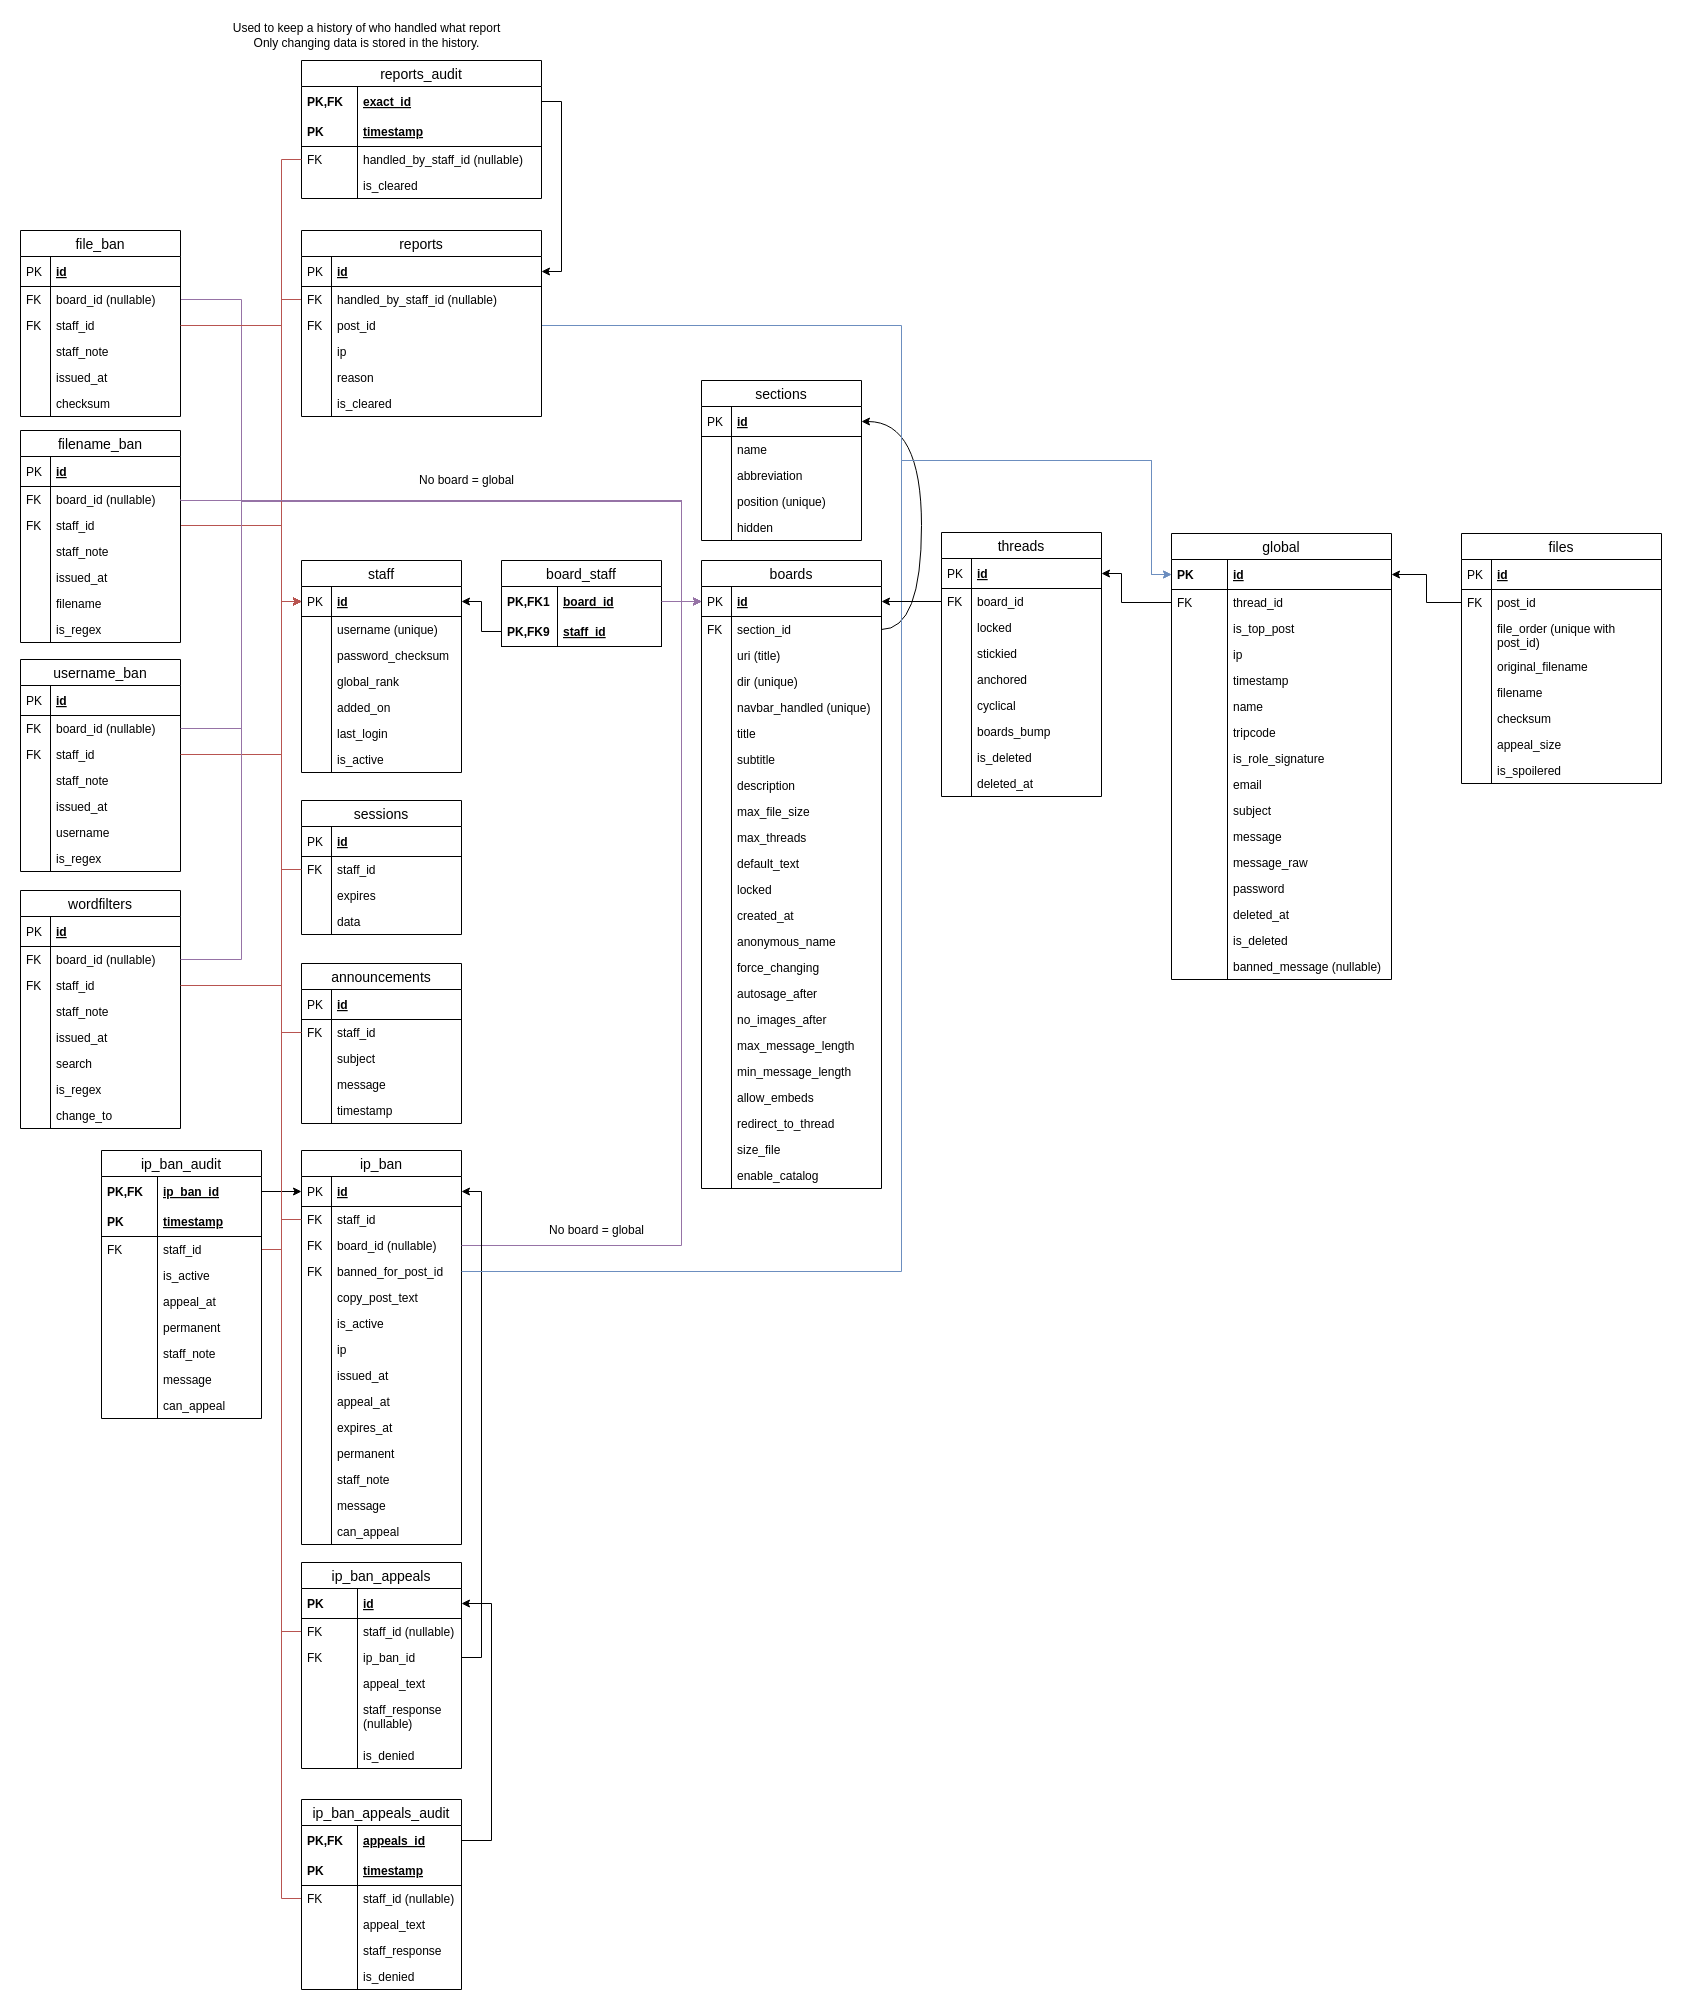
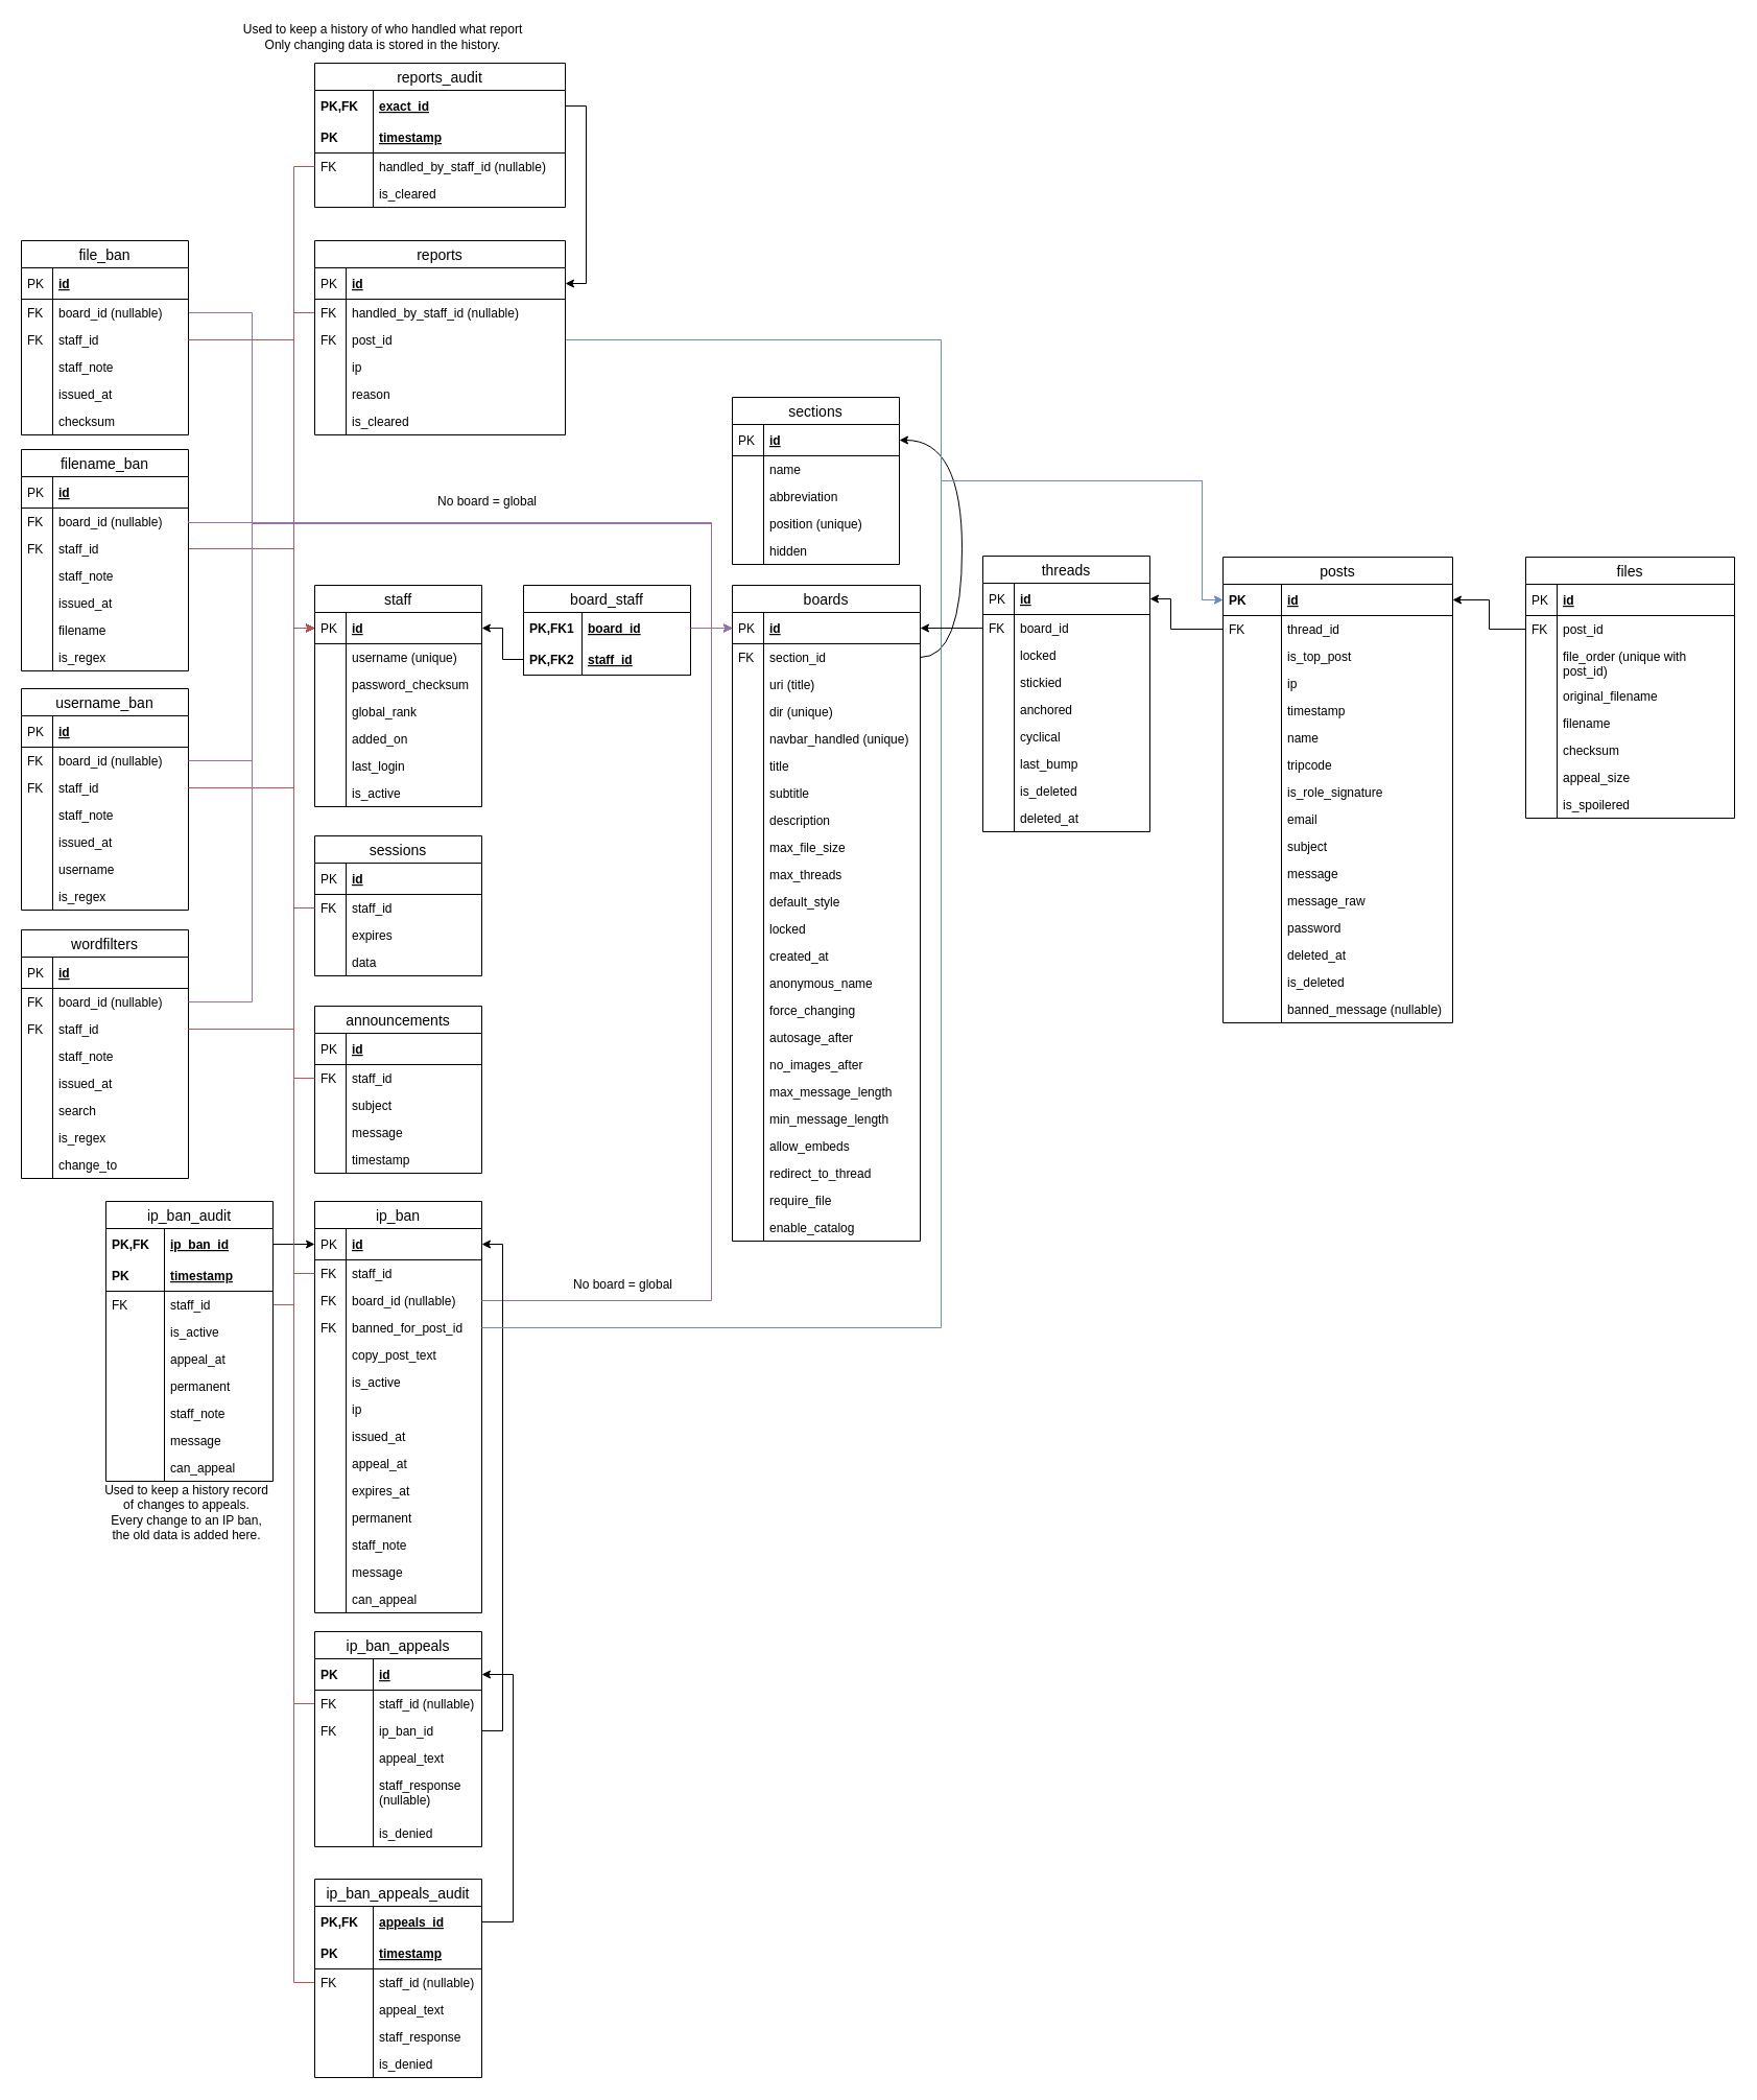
- <mxCell id="268" value="global" style="swimlane;fontStyle=0;childLayout=stackLayout;horizontal=1;startSize=26;horizontalStack=0;resizeParent=1;resizeParentMax=0;resizeLast=0;collapsible=1;marginBottom=0;align=center;fontSize=14;" parent="1" vertex="1"><mxGeometry x="1171" y="533" width="220" height="446" as="geometry" /></mxCell>
+ <mxCell id="268" value="posts" style="swimlane;fontStyle=0;childLayout=stackLayout;horizontal=1;startSize=26;horizontalStack=0;resizeParent=1;resizeParentMax=0;resizeLast=0;collapsible=1;marginBottom=0;align=center;fontSize=14;" parent="1" vertex="1"><mxGeometry x="1171" y="533" width="220" height="446" as="geometry" /></mxCell>
- <mxCell id="31" value="PK,FK9" style="shape=partialRectangle;fontStyle=1;top=0;left=0;bottom=0;fillColor=none;align=left;verticalAlign=middle;spacingLeft=4;spacingRight=4;overflow=hidden;rotatable=0;points=[];portConstraint=eastwest;part=1;fontSize=12;" parent="30" vertex="1" connectable="0"><mxGeometry width="56" height="30" as="geometry" /></mxCell>
+ <mxCell id="31" value="PK,FK2" style="shape=partialRectangle;fontStyle=1;top=0;left=0;bottom=0;fillColor=none;align=left;verticalAlign=middle;spacingLeft=4;spacingRight=4;overflow=hidden;rotatable=0;points=[];portConstraint=eastwest;part=1;fontSize=12;" parent="30" vertex="1" connectable="0"><mxGeometry width="56" height="30" as="geometry" /></mxCell>
- <mxCell id="333" value="boards_bump" style="shape=partialRectangle;top=0;left=0;right=0;bottom=0;align=left;verticalAlign=top;fillColor=none;spacingLeft=34;spacingRight=4;overflow=hidden;rotatable=0;points=[[0,0.5],[1,0.5]];portConstraint=eastwest;dropTarget=0;fontSize=12;" parent="320" vertex="1"><mxGeometry y="186" width="160" height="26" as="geometry" /></mxCell>
+ <mxCell id="333" value="last_bump" style="shape=partialRectangle;top=0;left=0;right=0;bottom=0;align=left;verticalAlign=top;fillColor=none;spacingLeft=34;spacingRight=4;overflow=hidden;rotatable=0;points=[[0,0.5],[1,0.5]];portConstraint=eastwest;dropTarget=0;fontSize=12;" parent="320" vertex="1"><mxGeometry y="186" width="160" height="26" as="geometry" /></mxCell>
- <mxCell id="102" value="default_text" style="shape=partialRectangle;top=0;left=0;right=0;bottom=0;align=left;verticalAlign=top;fillColor=none;spacingLeft=34;spacingRight=4;overflow=hidden;rotatable=0;points=[[0,0.5],[1,0.5]];portConstraint=eastwest;dropTarget=0;fontSize=12;" parent="81" vertex="1"><mxGeometry y="290" width="180" height="26" as="geometry" /></mxCell>
+ <mxCell id="102" value="default_style" style="shape=partialRectangle;top=0;left=0;right=0;bottom=0;align=left;verticalAlign=top;fillColor=none;spacingLeft=34;spacingRight=4;overflow=hidden;rotatable=0;points=[[0,0.5],[1,0.5]];portConstraint=eastwest;dropTarget=0;fontSize=12;" parent="81" vertex="1"><mxGeometry y="290" width="180" height="26" as="geometry" /></mxCell>
- <mxCell id="124" value="size_file" style="shape=partialRectangle;top=0;left=0;right=0;bottom=0;align=left;verticalAlign=top;fillColor=none;spacingLeft=34;spacingRight=4;overflow=hidden;rotatable=0;points=[[0,0.5],[1,0.5]];portConstraint=eastwest;dropTarget=0;fontSize=12;" parent="81" vertex="1"><mxGeometry y="576" width="180" height="26" as="geometry" /></mxCell>
+ <mxCell id="124" value="require_file" style="shape=partialRectangle;top=0;left=0;right=0;bottom=0;align=left;verticalAlign=top;fillColor=none;spacingLeft=34;spacingRight=4;overflow=hidden;rotatable=0;points=[[0,0.5],[1,0.5]];portConstraint=eastwest;dropTarget=0;fontSize=12;" parent="81" vertex="1"><mxGeometry y="576" width="180" height="26" as="geometry" /></mxCell>
+ <mxCell id="150" value="&lt;div&gt;Used to keep a history record &lt;br&gt;&lt;/div&gt;&lt;div&gt;of changes to appeals.&lt;br&gt;Every change to an IP ban,&lt;br&gt;the old data is added here.&lt;br&gt;&lt;/div&gt;" style="text;html=1;align=center;verticalAlign=middle;resizable=0;points=[];autosize=1;" parent="1" vertex="1"><mxGeometry x="88" y="1418" width="180" height="60" as="geometry" /></mxCell>
